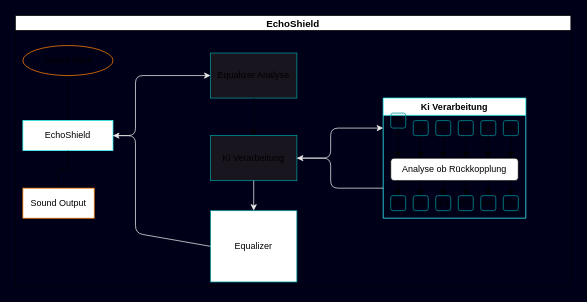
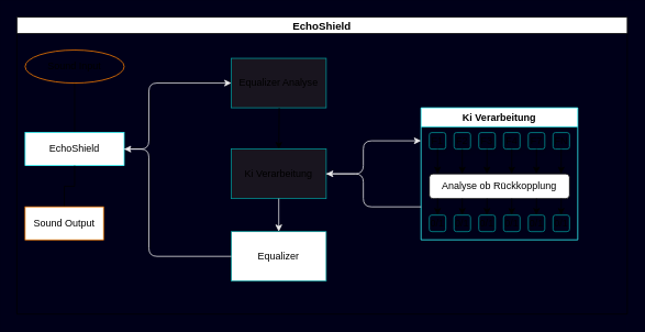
- <mxCell id="16" value="F1" style="rounded=1;whiteSpace=wrap;html=1;movable=1;resizable=1;rotatable=1;deletable=1;editable=1;connectable=1;glass=0;shadow=1;fillColor=none;strokeColor=#009999;fillStyle=zigzag-line;" parent="15" vertex="1"><mxGeometry x="10" y="20" width="20" height="20" as="geometry" /></mxCell>
+ <mxCell id="16" value="F1" style="rounded=1;whiteSpace=wrap;html=1;movable=1;resizable=1;rotatable=1;deletable=1;editable=1;connectable=1;glass=0;shadow=1;fillColor=none;strokeColor=#009999;fillStyle=zigzag-line;" parent="15" vertex="1"><mxGeometry x="10" y="30" width="20" height="20" as="geometry" /></mxCell>
- <mxCell id="12" value="Equalizer" style="rounded=0;whiteSpace=wrap;html=1;strokeColor=#009999;" parent="2" vertex="1"><mxGeometry x="260" y="260" width="115" height="95" as="geometry" /></mxCell>
+ <mxCell id="12" value="Equalizer" style="rounded=0;whiteSpace=wrap;html=1;strokeColor=#009999;" parent="2" vertex="1"><mxGeometry x="260" y="260" width="115" height="60" as="geometry" /></mxCell>
